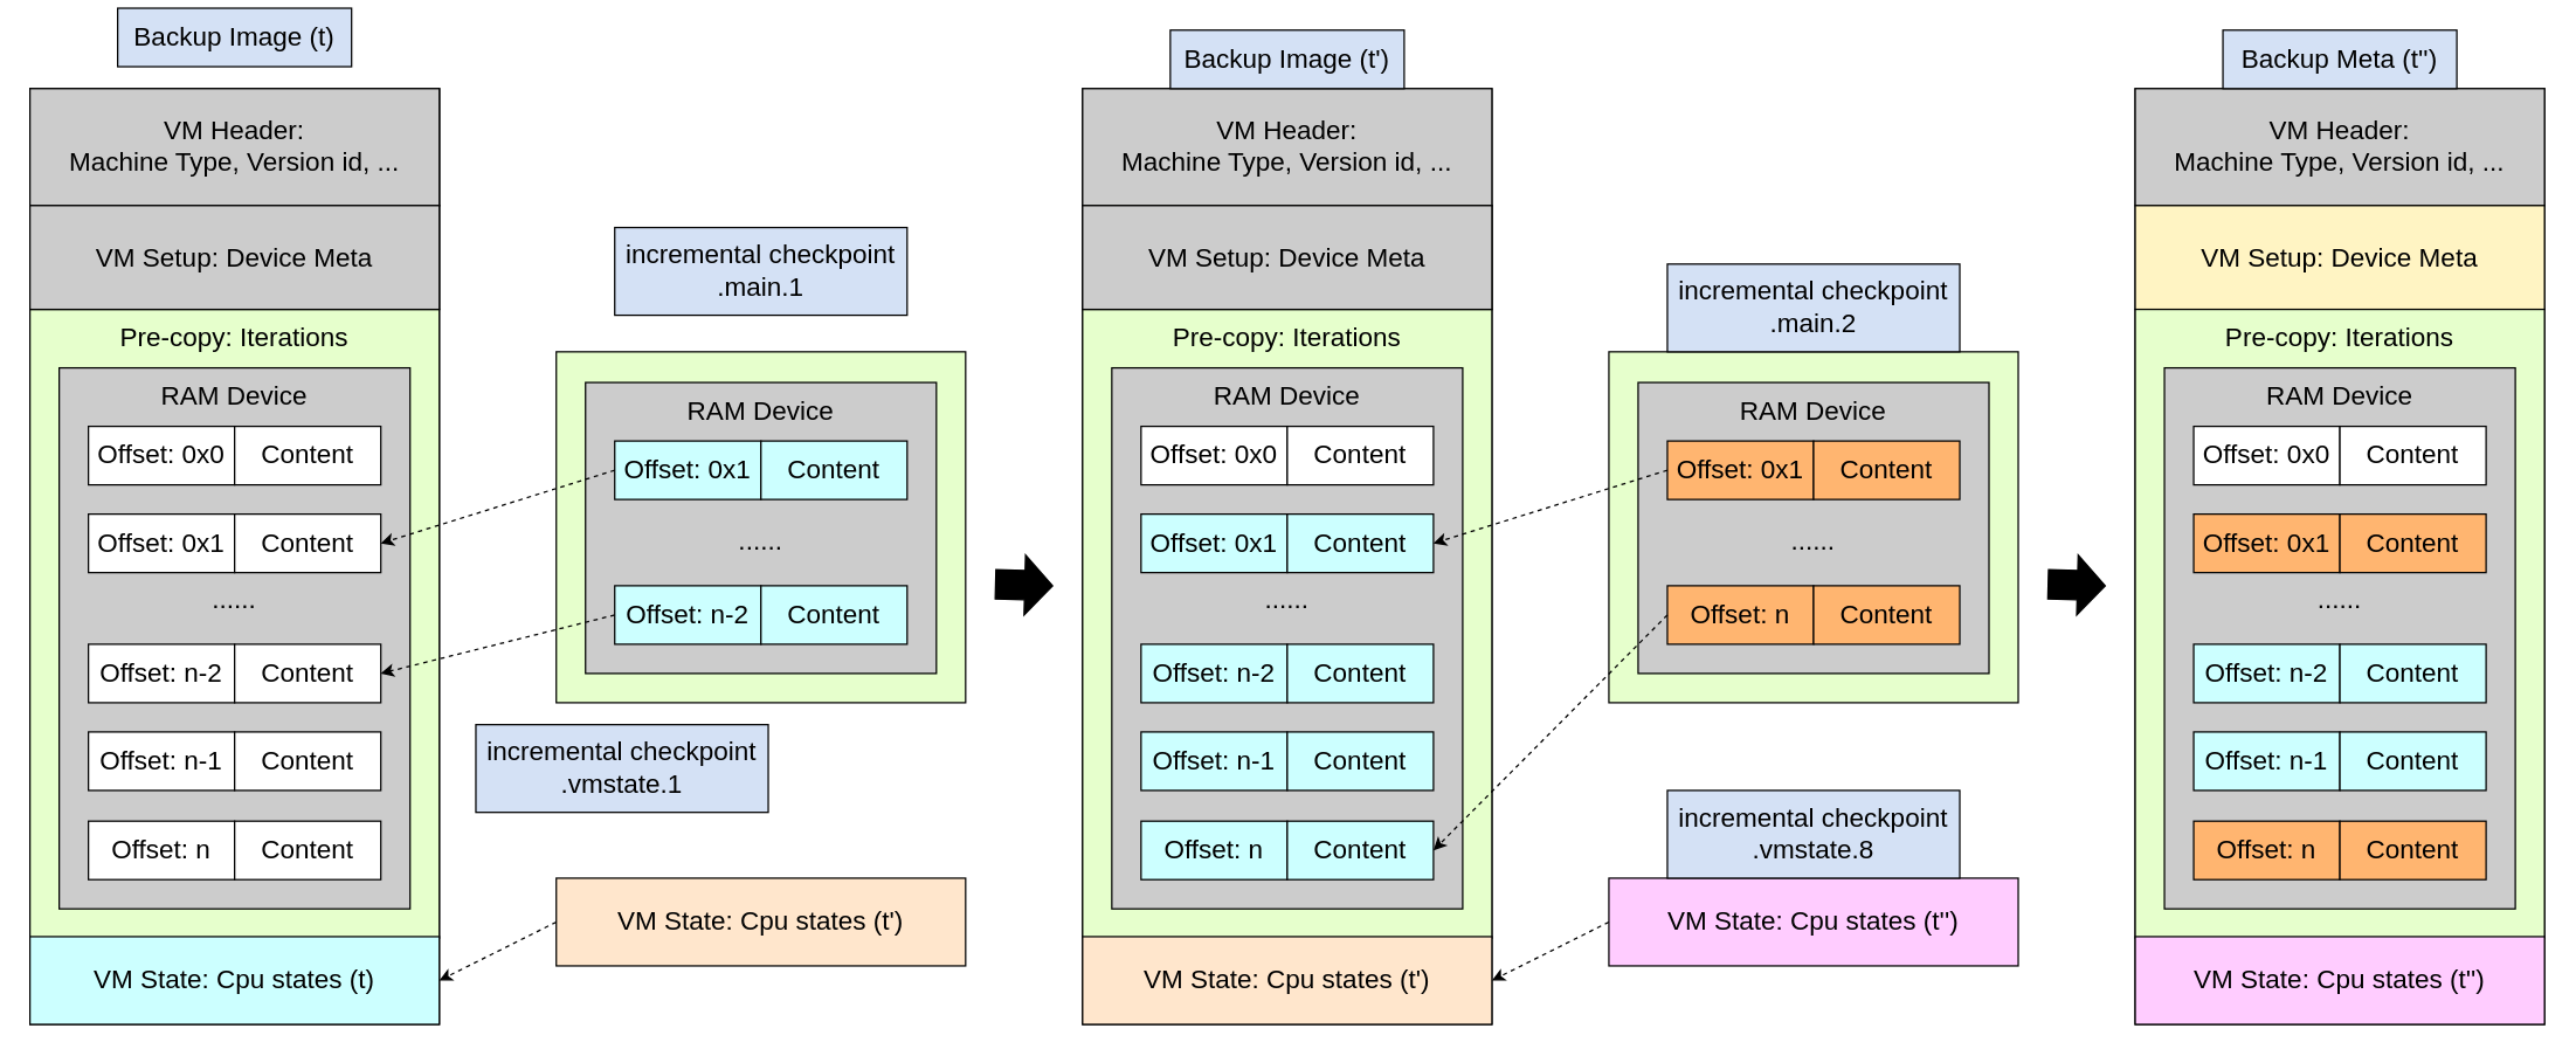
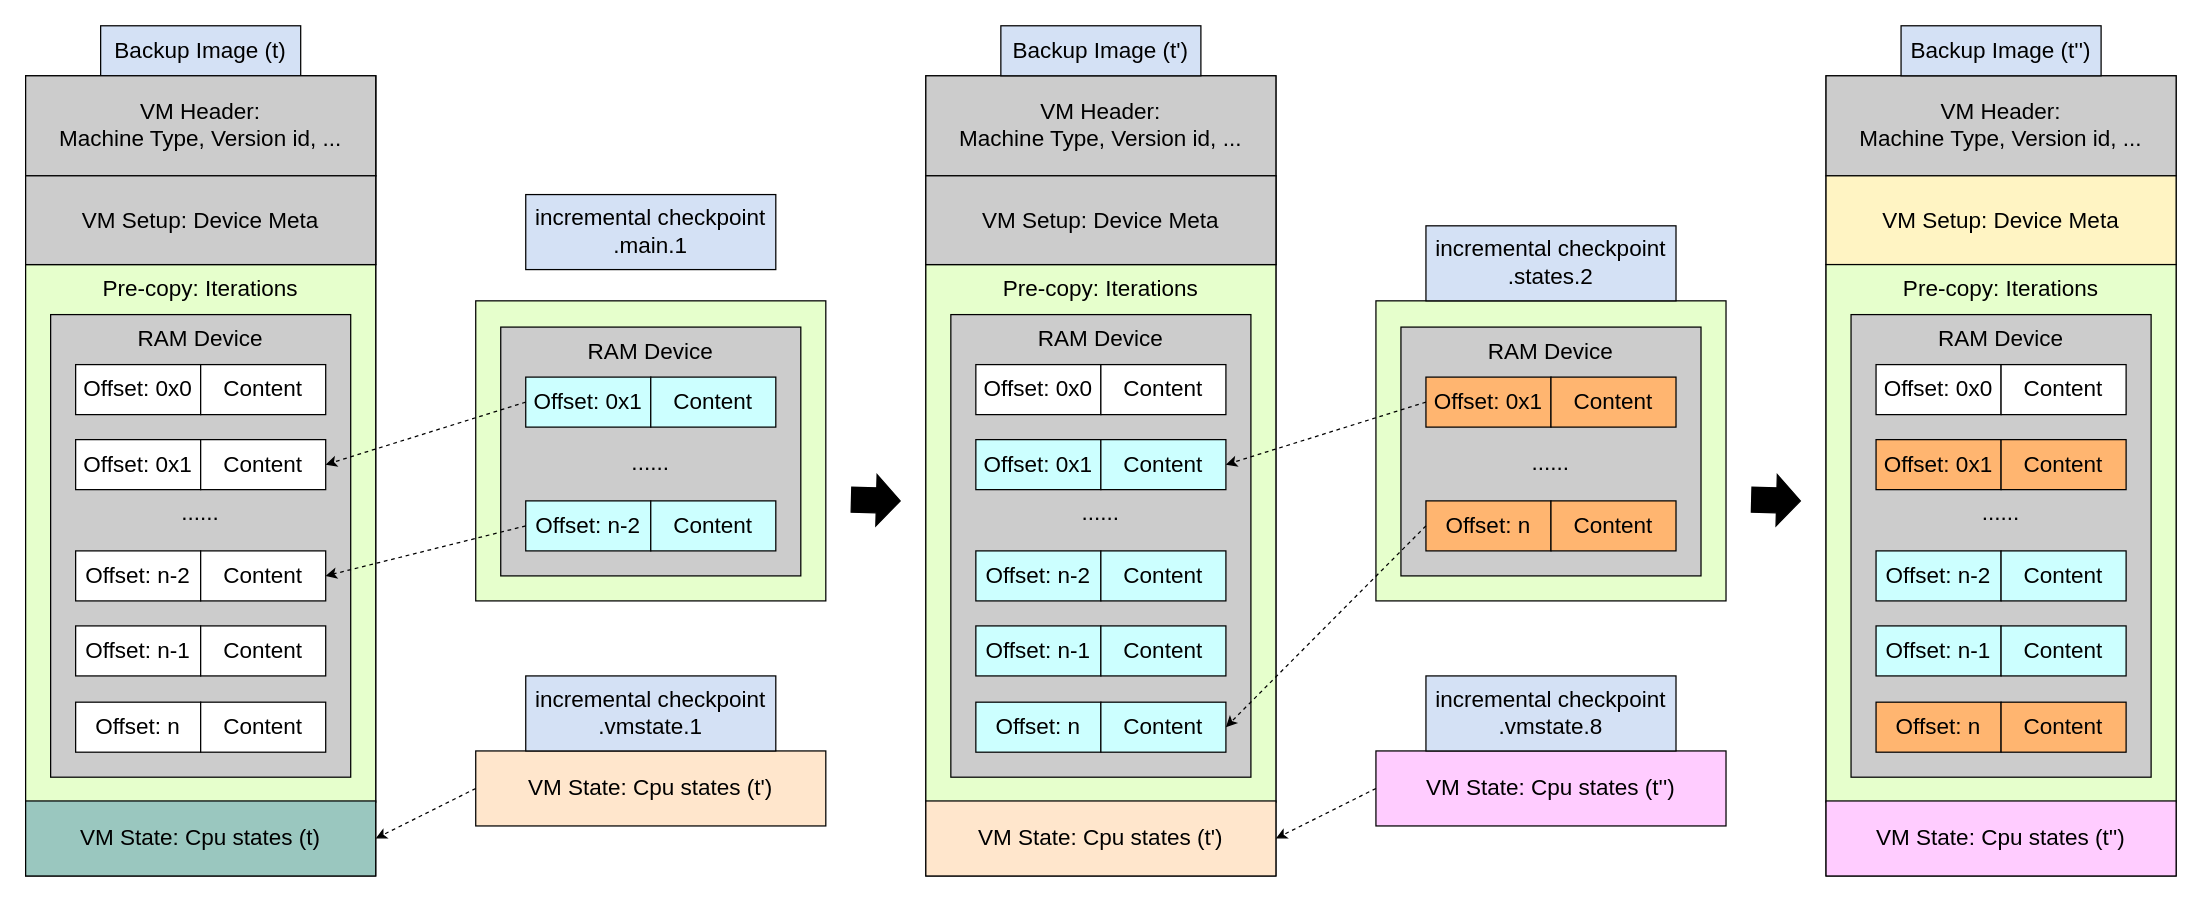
- <mxCell id="17" value="Backup Image (t)" style="text;html=1;strokeColor=default;fillColor=#D4E1F5;align=center;verticalAlign=middle;whiteSpace=wrap;rounded=0;fontSize=18;" vertex="1" parent="1"><mxGeometry x="80" y="5" width="160" height="40" as="geometry" /></mxCell>
+ <mxCell id="17" value="Backup Image (t)" style="text;html=1;strokeColor=default;fillColor=#D4E1F5;align=center;verticalAlign=middle;whiteSpace=wrap;rounded=0;fontSize=18;" vertex="1" parent="1"><mxGeometry x="80" y="20" width="160" height="40" as="geometry" /></mxCell>
- <mxCell id="83" value="Backup Meta (t'')" style="text;html=1;strokeColor=default;fillColor=#D4E1F5;align=center;verticalAlign=middle;whiteSpace=wrap;rounded=0;fontSize=18;" vertex="1" parent="1"><mxGeometry x="1520" y="20" width="160" height="40" as="geometry" /></mxCell>
+ <mxCell id="83" value="Backup Image (t'')" style="text;html=1;strokeColor=default;fillColor=#D4E1F5;align=center;verticalAlign=middle;whiteSpace=wrap;rounded=0;fontSize=18;" vertex="1" parent="1"><mxGeometry x="1520" y="20" width="160" height="40" as="geometry" /></mxCell>
- <mxCell id="92" value="incremental checkpoint&lt;br&gt;.main.2" style="text;html=1;strokeColor=default;fillColor=#D4E1F5;align=center;verticalAlign=middle;whiteSpace=wrap;rounded=0;fontSize=18;" vertex="1" parent="1"><mxGeometry x="1140" y="180" width="200" height="60" as="geometry" /></mxCell>
+ <mxCell id="92" value="incremental checkpoint&lt;br&gt;.states.2" style="text;html=1;strokeColor=default;fillColor=#D4E1F5;align=center;verticalAlign=middle;whiteSpace=wrap;rounded=0;fontSize=18;" vertex="1" parent="1"><mxGeometry x="1140" y="180" width="200" height="60" as="geometry" /></mxCell>
- <mxCell id="91" value="incremental checkpoint&lt;br&gt;.vmstate.1" style="text;html=1;strokeColor=default;fillColor=#D4E1F5;align=center;verticalAlign=middle;whiteSpace=wrap;rounded=0;fontSize=18;" vertex="1" parent="1"><mxGeometry x="325" y="495" width="200" height="60" as="geometry" /></mxCell>
+ <mxCell id="91" value="incremental checkpoint&lt;br&gt;.vmstate.1" style="text;html=1;strokeColor=default;fillColor=#D4E1F5;align=center;verticalAlign=middle;whiteSpace=wrap;rounded=0;fontSize=18;" vertex="1" parent="1"><mxGeometry x="420" y="540" width="200" height="60" as="geometry" /></mxCell>
- <mxCell id="16" value="&lt;font style=&quot;font-size: 18px;&quot;&gt;VM State: Cpu states (t)&lt;/font&gt;" style="rounded=0;whiteSpace=wrap;html=1;fillColor=#ccffff;" vertex="1" parent="1"><mxGeometry x="20" y="640" width="280" height="60" as="geometry" /></mxCell>
+ <mxCell id="16" value="&lt;font style=&quot;font-size: 18px;&quot;&gt;VM State: Cpu states (t)&lt;/font&gt;" style="rounded=0;whiteSpace=wrap;html=1;fillColor=#9AC7BF;" vertex="1" parent="1"><mxGeometry x="20" y="640" width="280" height="60" as="geometry" /></mxCell>
